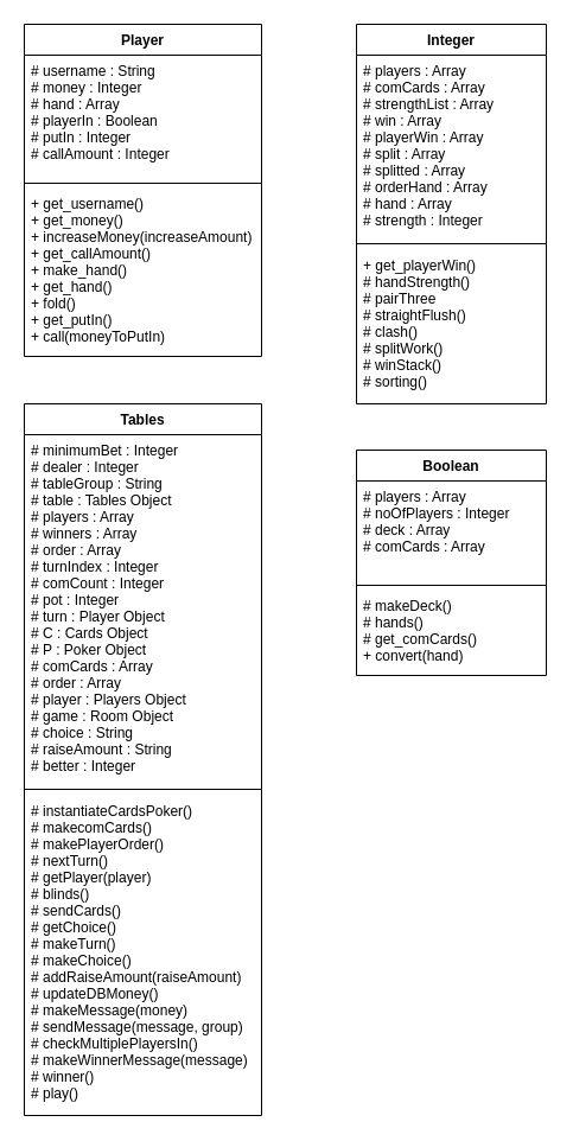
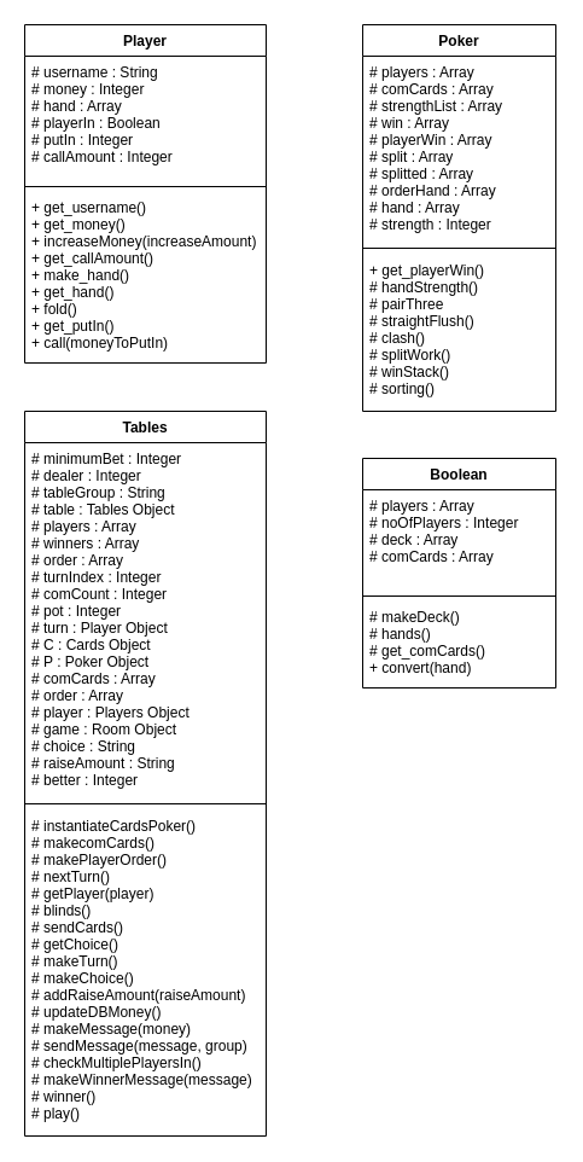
- <mxCell id="10" value="Integer" style="swimlane;fontStyle=1;align=center;verticalAlign=top;childLayout=stackLayout;horizontal=1;startSize=26;horizontalStack=0;resizeParent=1;resizeParentMax=0;resizeLast=0;collapsible=1;marginBottom=0;" vertex="1" parent="1"><mxGeometry x="300.034" y="20" width="160" height="320" as="geometry" /></mxCell>
+ <mxCell id="10" value="Poker" style="swimlane;fontStyle=1;align=center;verticalAlign=top;childLayout=stackLayout;horizontal=1;startSize=26;horizontalStack=0;resizeParent=1;resizeParentMax=0;resizeLast=0;collapsible=1;marginBottom=0;" vertex="1" parent="1"><mxGeometry x="300.034" y="20" width="160" height="320" as="geometry" /></mxCell>
